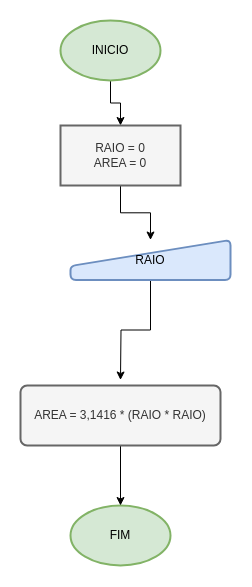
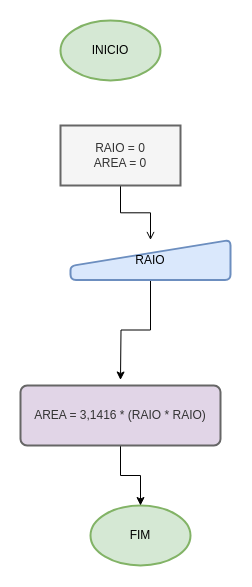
- <mxCell id="2" value="" style="edgeStyle=orthogonalEdgeStyle;rounded=0;orthogonalLoop=1;jettySize=auto;html=1;" edge="1" parent="1" source="3" target="6"><mxGeometry relative="1" as="geometry" /></mxCell>
- <mxCell id="5" value="" style="edgeStyle=orthogonalEdgeStyle;rounded=0;orthogonalLoop=1;jettySize=auto;html=1;" edge="1" parent="1" source="6" target="8"><mxGeometry relative="1" as="geometry" /></mxCell>
+ <mxCell id="5" value="" style="edgeStyle=orthogonalEdgeStyle;rounded=0;orthogonalLoop=1;jettySize=auto;html=1;endArrow=open;" edge="1" parent="1" source="6" target="8"><mxGeometry relative="1" as="geometry" /></mxCell>
- <mxCell id="10" value="AREA = 3,1416 * (RAIO * RAIO)" style="whiteSpace=wrap;html=1;fillColor=#f5f5f5;strokeColor=#666666;strokeWidth=2;rounded=1;arcSize=11;fontColor=#333333;" vertex="1" parent="1"><mxGeometry x="20" y="385" width="200" height="60" as="geometry" /></mxCell>
+ <mxCell id="10" value="AREA = 3,1416 * (RAIO * RAIO)" style="whiteSpace=wrap;html=1;fillColor=#e1d5e7;strokeColor=#666666;strokeWidth=2;rounded=1;arcSize=11;fontColor=#333333;" vertex="1" parent="1"><mxGeometry x="20" y="385" width="200" height="60" as="geometry" /></mxCell>
- <mxCell id="4" value="FIM" style="strokeWidth=2;html=1;shape=mxgraph.flowchart.start_1;whiteSpace=wrap;fillColor=#d5e8d4;strokeColor=#82b366;" vertex="1" parent="1"><mxGeometry x="70" y="505" width="100" height="60" as="geometry" /></mxCell>
+ <mxCell id="4" value="FIM" style="strokeWidth=2;html=1;shape=mxgraph.flowchart.start_1;whiteSpace=wrap;fillColor=#d5e8d4;strokeColor=#82b366;" vertex="1" parent="1"><mxGeometry x="90" y="505" width="100" height="60" as="geometry" /></mxCell>
